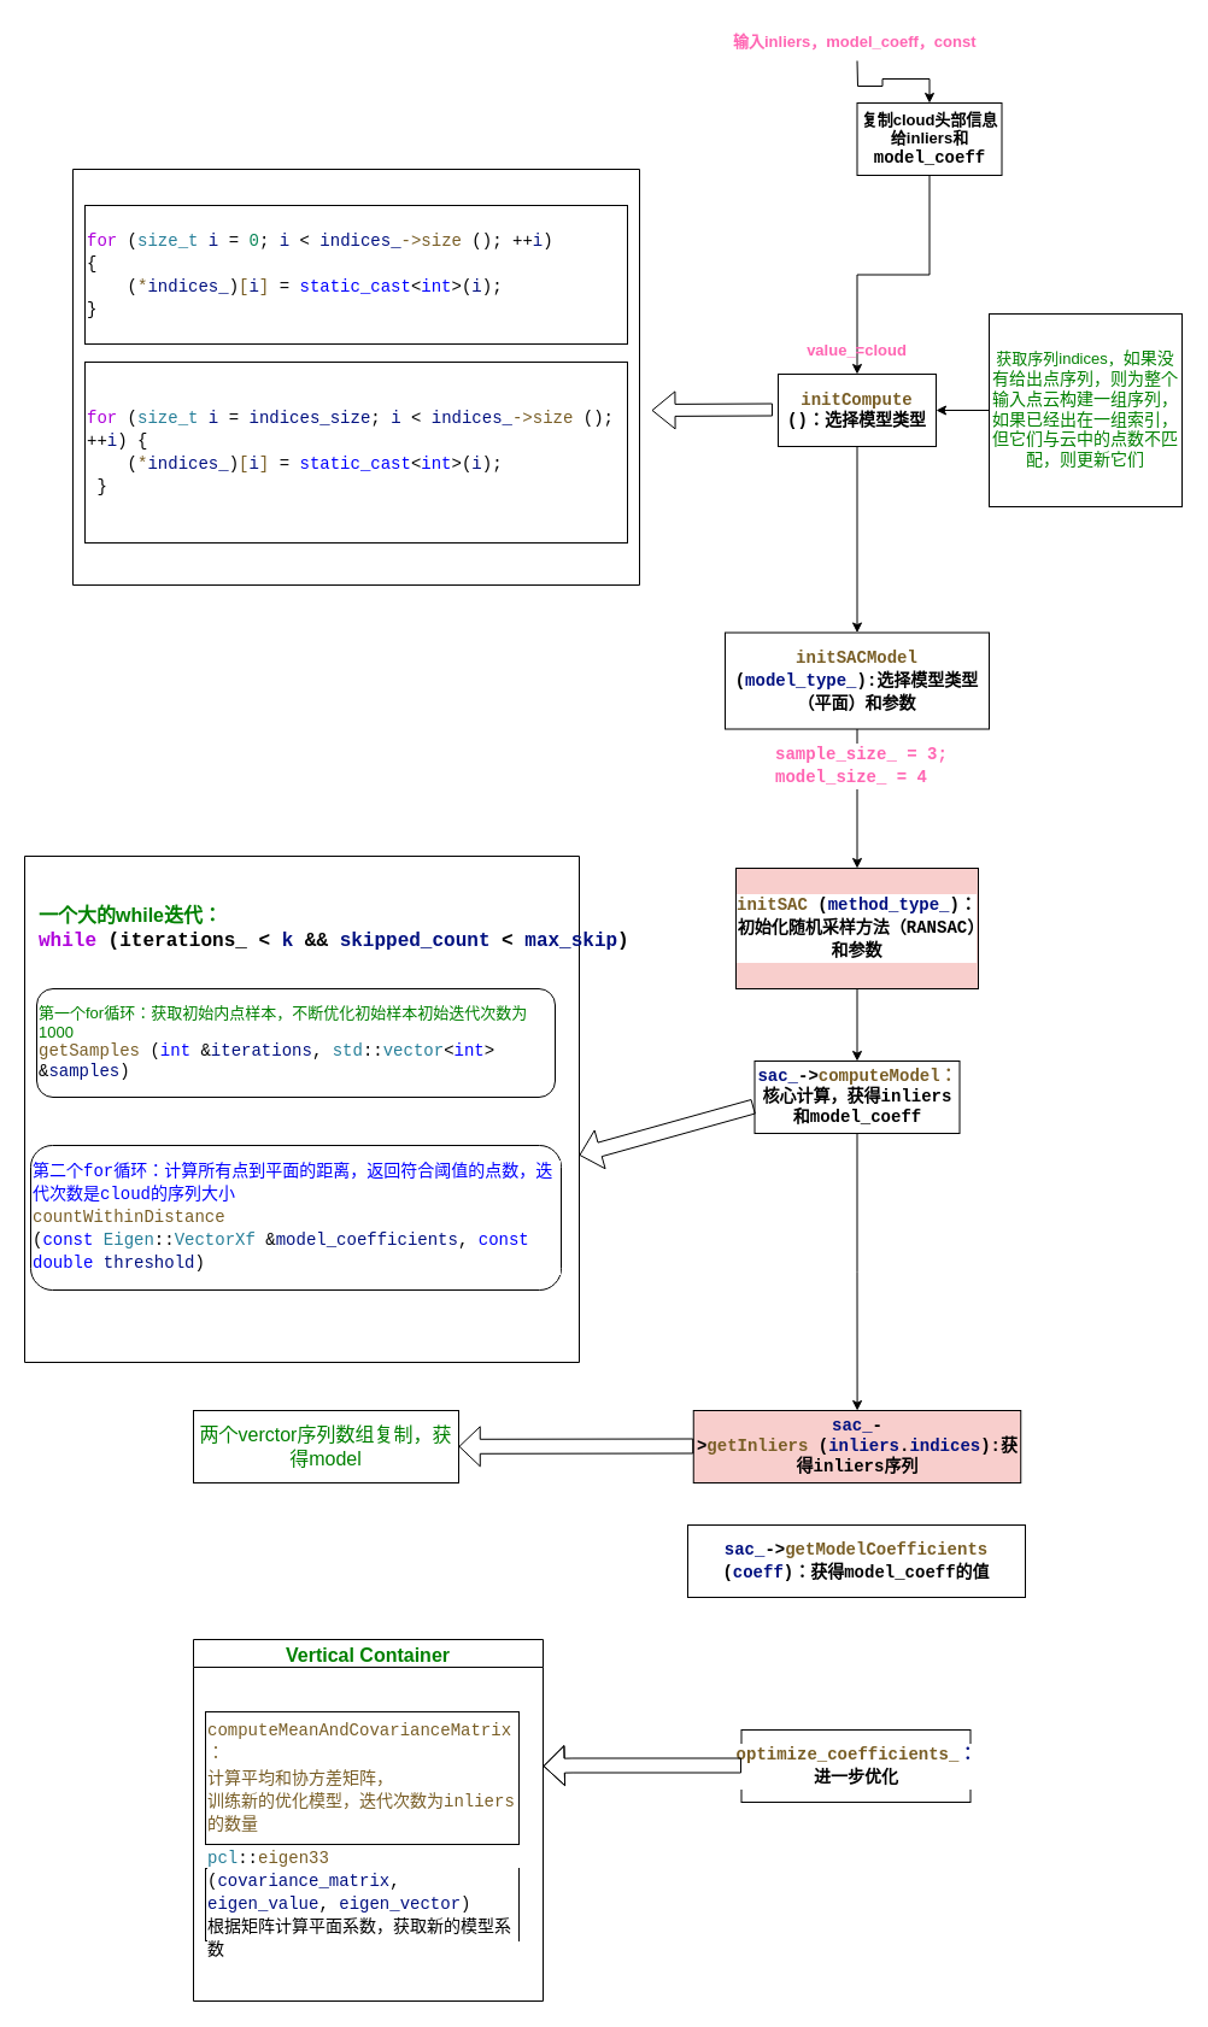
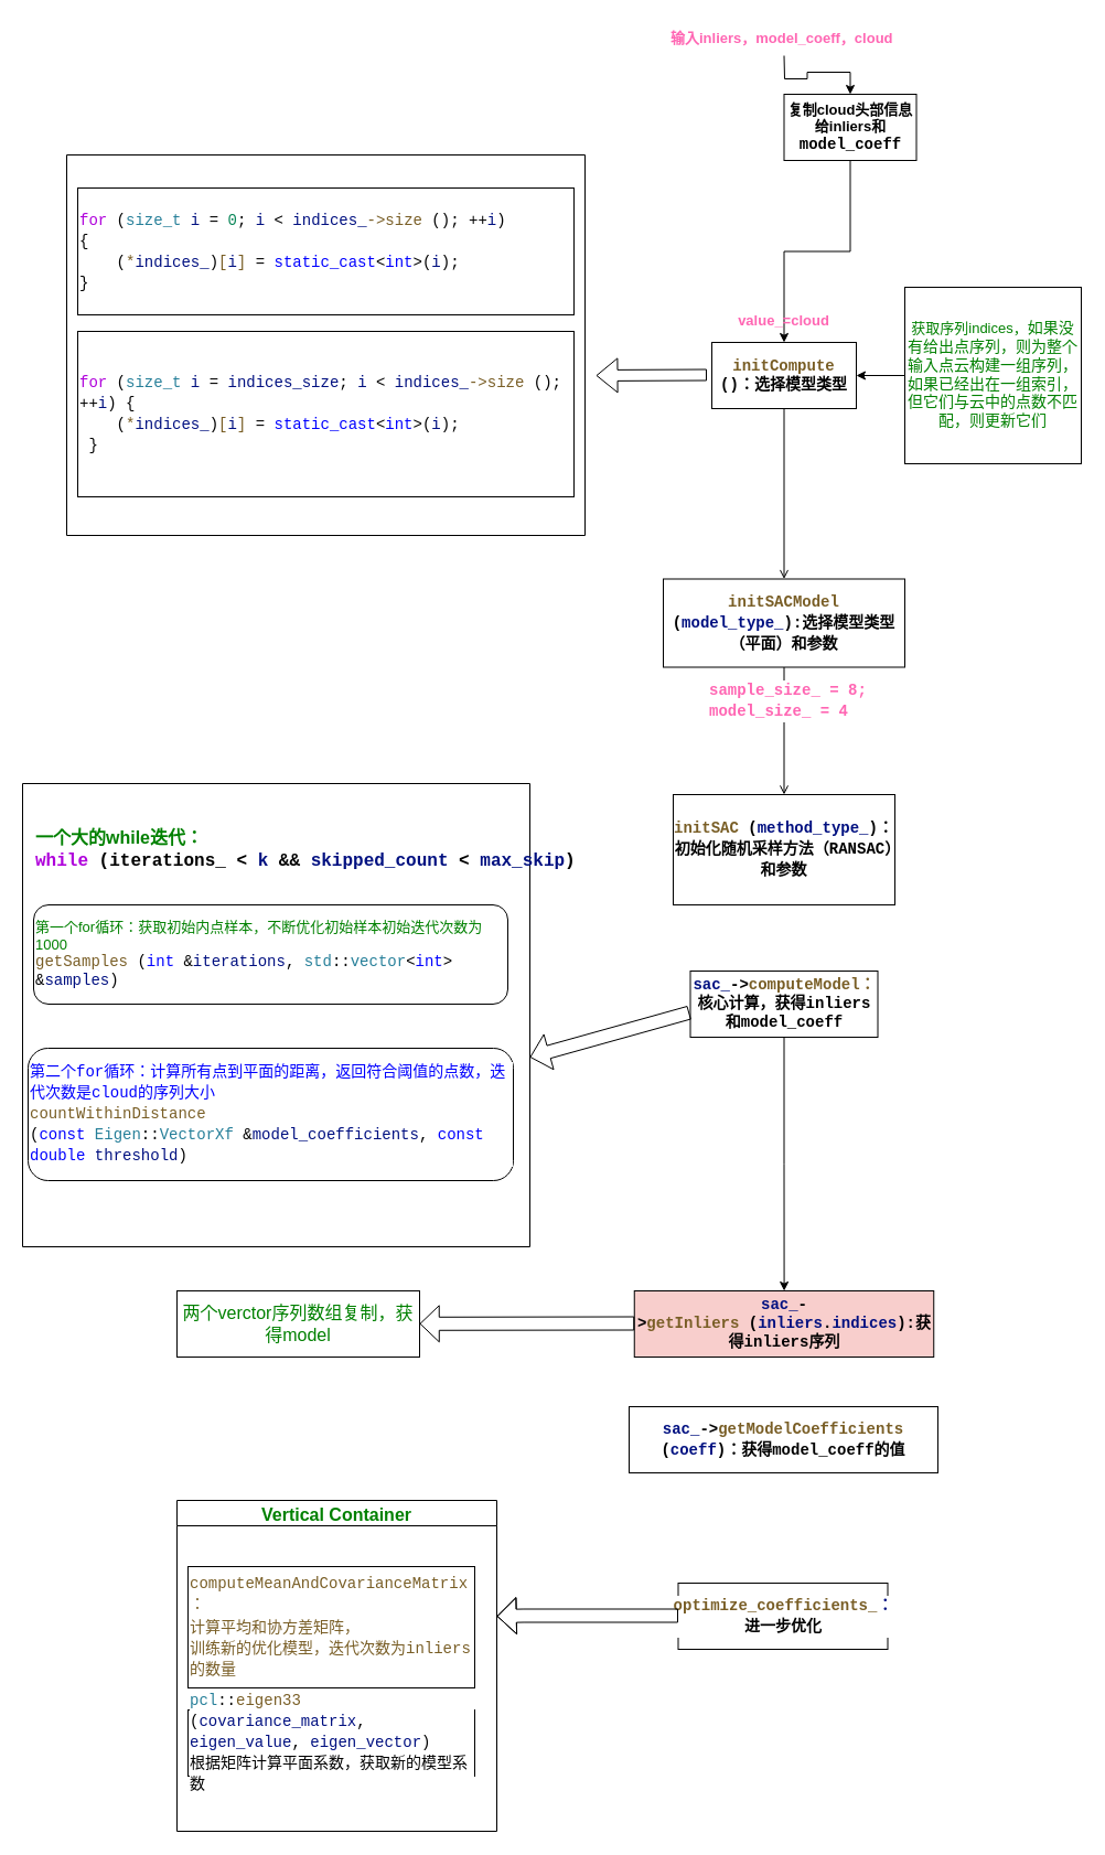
- <mxCell id="17" value="&lt;b&gt;输入inliers，model_coeff，const&lt;/b&gt;" style="text;whiteSpace=wrap;html=1;fontSize=13;fontColor=#FF66B3;" vertex="1" parent="1"><mxGeometry x="605.5" y="20" width="210" height="30" as="geometry" /></mxCell>
+ <mxCell id="17" value="&lt;b&gt;输入inliers，model_coeff，cloud&lt;/b&gt;" style="text;whiteSpace=wrap;html=1;fontSize=13;fontColor=#FF66B3;" vertex="1" parent="1"><mxGeometry x="605.5" y="20" width="210" height="30" as="geometry" /></mxCell>
- <mxCell id="4" value="" style="edgeStyle=orthogonalEdgeStyle;rounded=0;orthogonalLoop=1;jettySize=auto;html=1;fontSize=13;fontColor=#000000;" edge="1" parent="1" source="5" target="7"><mxGeometry relative="1" as="geometry" /></mxCell>
+ <mxCell id="4" value="" style="edgeStyle=orthogonalEdgeStyle;rounded=0;orthogonalLoop=1;jettySize=auto;html=1;fontSize=13;fontColor=#000000;endArrow=open;" edge="1" parent="1" source="5" target="7"><mxGeometry relative="1" as="geometry" /></mxCell>
- <mxCell id="16" value="&lt;div style=&quot;background-color: rgb(255, 255, 255); font-family: Consolas, &amp;quot;Courier New&amp;quot;, monospace; font-size: 14px; line-height: 19px;&quot;&gt;&lt;div style=&quot;&quot;&gt;&lt;b&gt;sample_size_ = 3;&lt;/b&gt;&lt;/div&gt;&lt;div style=&quot;&quot;&gt;&lt;b&gt;model_size_ = 4&lt;/b&gt;&lt;/div&gt;&lt;/div&gt;" style="text;whiteSpace=wrap;html=1;fontSize=13;fontColor=#FF66B3;" vertex="1" parent="1"><mxGeometry x="640.5" y="610" width="170" height="40" as="geometry" /></mxCell>
+ <mxCell id="16" value="&lt;div style=&quot;background-color: rgb(255, 255, 255); font-family: Consolas, &amp;quot;Courier New&amp;quot;, monospace; font-size: 14px; line-height: 19px;&quot;&gt;&lt;div style=&quot;&quot;&gt;&lt;b&gt;sample_size_ = 8;&lt;/b&gt;&lt;/div&gt;&lt;div style=&quot;&quot;&gt;&lt;b&gt;model_size_ = 4&lt;/b&gt;&lt;/div&gt;&lt;/div&gt;" style="text;whiteSpace=wrap;html=1;fontSize=13;fontColor=#FF66B3;" vertex="1" parent="1"><mxGeometry x="640.5" y="610" width="170" height="40" as="geometry" /></mxCell>
- <mxCell id="6" value="" style="edgeStyle=orthogonalEdgeStyle;rounded=0;orthogonalLoop=1;jettySize=auto;html=1;fontSize=13;fontColor=#000000;" edge="1" parent="1" source="7" target="9"><mxGeometry relative="1" as="geometry" /></mxCell>
+ <mxCell id="6" value="" style="edgeStyle=orthogonalEdgeStyle;rounded=0;orthogonalLoop=1;jettySize=auto;html=1;fontSize=13;fontColor=#000000;endArrow=open;" edge="1" parent="1" source="7" target="9"><mxGeometry relative="1" as="geometry" /></mxCell>
- <mxCell id="9" value="&lt;div style=&quot;background-color: rgb(255, 255, 255); font-family: Consolas, &amp;quot;Courier New&amp;quot;, monospace; font-size: 14px; line-height: 19px;&quot;&gt;&lt;b&gt;&lt;span style=&quot;color: #795e26;&quot;&gt;initSAC&lt;/span&gt; (&lt;span style=&quot;color: #001080;&quot;&gt;method_type_&lt;/span&gt;)：初始化随机采样方法（RANSAC）和参数&lt;/b&gt;&lt;/div&gt;" style="rounded=0;whiteSpace=wrap;html=1;fontSize=13;fontColor=#000000;fillColor=#f8cecc;" vertex="1" parent="1"><mxGeometry x="610" y="720" width="201" height="100" as="geometry" /></mxCell>
+ <mxCell id="9" value="&lt;div style=&quot;background-color: rgb(255, 255, 255); font-family: Consolas, &amp;quot;Courier New&amp;quot;, monospace; font-size: 14px; line-height: 19px;&quot;&gt;&lt;b&gt;&lt;span style=&quot;color: #795e26;&quot;&gt;initSAC&lt;/span&gt; (&lt;span style=&quot;color: #001080;&quot;&gt;method_type_&lt;/span&gt;)：初始化随机采样方法（RANSAC）和参数&lt;/b&gt;&lt;/div&gt;" style="rounded=0;whiteSpace=wrap;html=1;fontSize=13;fontColor=#000000;" vertex="1" parent="1"><mxGeometry x="610" y="720" width="201" height="100" as="geometry" /></mxCell>
- <mxCell id="8" value="" style="edgeStyle=orthogonalEdgeStyle;rounded=0;orthogonalLoop=1;jettySize=auto;html=1;fontSize=13;fontColor=#000000;" edge="1" parent="1" source="9" target="12"><mxGeometry relative="1" as="geometry" /></mxCell>
- <mxCell id="13" value="&lt;div style=&quot;background-color: rgb(255, 255, 255); font-family: Consolas, &amp;quot;Courier New&amp;quot;, monospace; font-size: 14px; line-height: 19px;&quot;&gt;&lt;b&gt;&lt;span style=&quot;color: #001080;&quot;&gt;sac_&lt;/span&gt;-&amp;gt;&lt;span style=&quot;color: #795e26;&quot;&gt;getModelCoefficients&lt;/span&gt; (&lt;span style=&quot;color: #001080;&quot;&gt;coeff&lt;/span&gt;)：获得model_coeff的值&lt;/b&gt;&lt;/div&gt;" style="rounded=0;whiteSpace=wrap;html=1;fontSize=13;fontColor=#000000;" vertex="1" parent="1"><mxGeometry x="570" y="1265" width="280" height="60" as="geometry" /></mxCell>
+ <mxCell id="13" value="&lt;div style=&quot;background-color: rgb(255, 255, 255); font-family: Consolas, &amp;quot;Courier New&amp;quot;, monospace; font-size: 14px; line-height: 19px;&quot;&gt;&lt;b&gt;&lt;span style=&quot;color: #001080;&quot;&gt;sac_&lt;/span&gt;-&amp;gt;&lt;span style=&quot;color: #795e26;&quot;&gt;getModelCoefficients&lt;/span&gt; (&lt;span style=&quot;color: #001080;&quot;&gt;coeff&lt;/span&gt;)：获得model_coeff的值&lt;/b&gt;&lt;/div&gt;" style="rounded=0;whiteSpace=wrap;html=1;fontSize=13;fontColor=#000000;" vertex="1" parent="1"><mxGeometry x="570" y="1275" width="280" height="60" as="geometry" /></mxCell>
